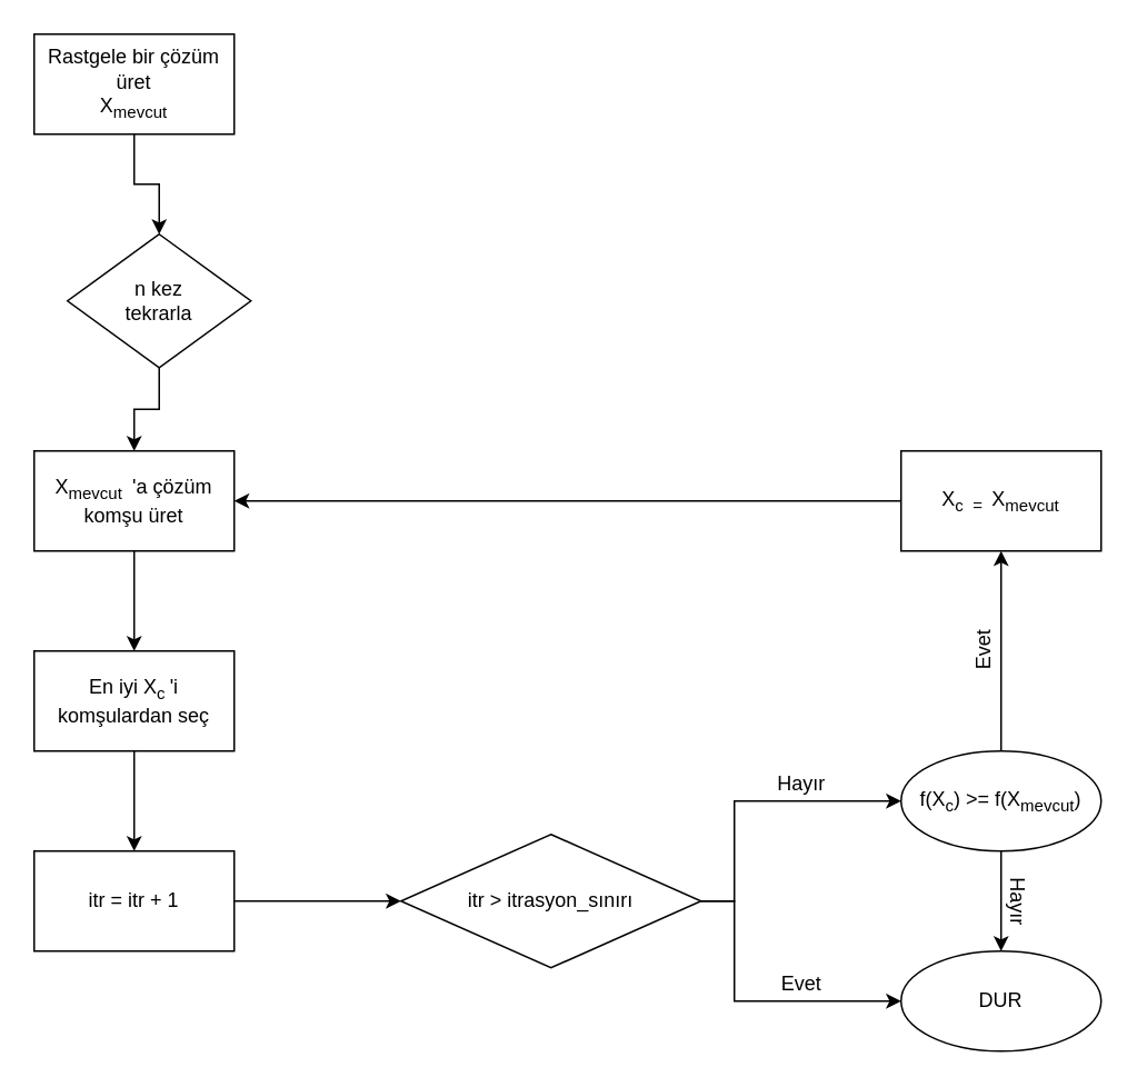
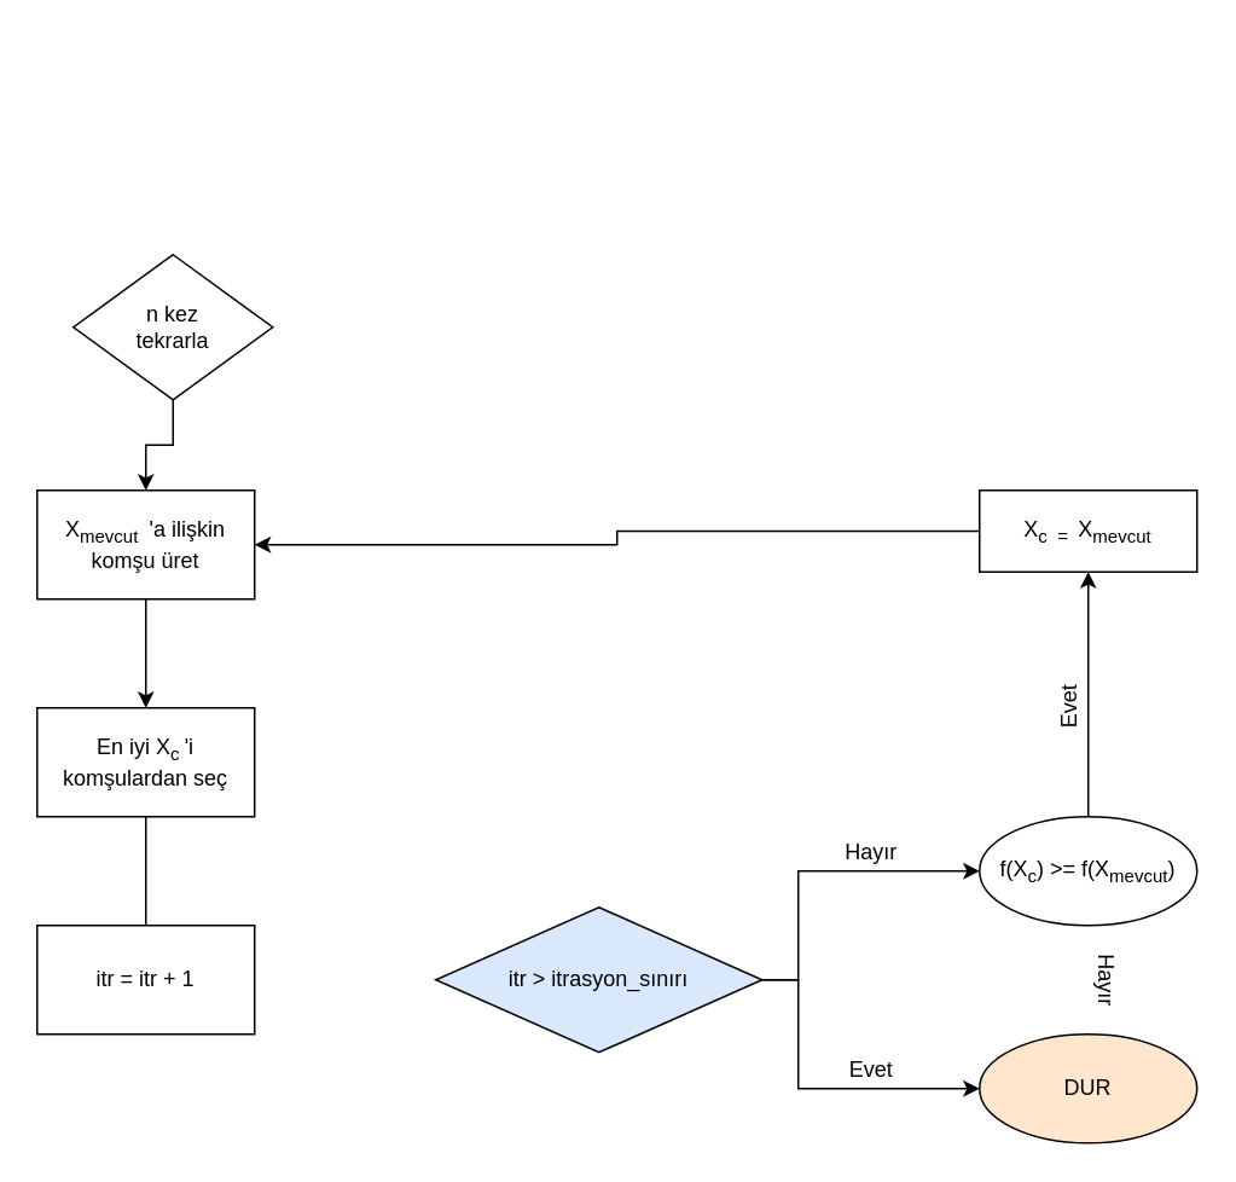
- <mxCell id="3" value="Rastgele bir çözüm üret&lt;br&gt;X&lt;sub&gt;mevcut&lt;/sub&gt;" style="rounded=0;whiteSpace=wrap;html=1;" vertex="1" parent="1"><mxGeometry x="20" y="20" width="120" height="60" as="geometry" /></mxCell>
- <mxCell id="2" style="edgeStyle=orthogonalEdgeStyle;rounded=0;orthogonalLoop=1;jettySize=auto;html=1;entryX=0.5;entryY=0;entryDx=0;entryDy=0;" edge="1" parent="1" source="3" target="24"><mxGeometry relative="1" as="geometry" /></mxCell>
- <mxCell id="5" value="X&lt;sub&gt;mevcut&amp;nbsp;&lt;/sub&gt;&amp;nbsp;'a çözüm komşu üret" style="rounded=0;whiteSpace=wrap;html=1;" vertex="1" parent="1"><mxGeometry x="20" y="270" width="120" height="60" as="geometry" /></mxCell>
+ <mxCell id="5" value="X&lt;sub&gt;mevcut&amp;nbsp;&lt;/sub&gt;&amp;nbsp;'a ilişkin komşu üret" style="rounded=0;whiteSpace=wrap;html=1;" vertex="1" parent="1"><mxGeometry x="20" y="270" width="120" height="60" as="geometry" /></mxCell>
- <mxCell id="20" value="X&lt;sub&gt;c&amp;nbsp; =&amp;nbsp;&amp;nbsp;&lt;/sub&gt;X&lt;sub&gt;mevcut&lt;/sub&gt;" style="whiteSpace=wrap;html=1;rounded=0;" vertex="1" parent="1"><mxGeometry x="540" y="270" width="120" height="60" as="geometry" /></mxCell>
+ <mxCell id="20" value="X&lt;sub&gt;c&amp;nbsp; =&amp;nbsp;&amp;nbsp;&lt;/sub&gt;X&lt;sub&gt;mevcut&lt;/sub&gt;" style="whiteSpace=wrap;html=1;rounded=0;" vertex="1" parent="1"><mxGeometry x="540" y="270" width="120" height="45" as="geometry" /></mxCell>
- <mxCell id="6" value="" style="edgeStyle=orthogonalEdgeStyle;rounded=0;orthogonalLoop=1;jettySize=auto;html=1;" edge="1" parent="1" source="7" target="9"><mxGeometry relative="1" as="geometry" /></mxCell>
+ <mxCell id="6" value="" style="edgeStyle=orthogonalEdgeStyle;rounded=0;orthogonalLoop=1;jettySize=auto;html=1;endArrow=none;" edge="1" parent="1" source="7" target="9"><mxGeometry relative="1" as="geometry" /></mxCell>
- <mxCell id="14" value="" style="edgeStyle=orthogonalEdgeStyle;rounded=0;orthogonalLoop=1;jettySize=auto;html=1;" edge="1" parent="1" source="15" target="16"><mxGeometry relative="1" as="geometry" /></mxCell>
- <mxCell id="8" value="" style="edgeStyle=orthogonalEdgeStyle;rounded=0;orthogonalLoop=1;jettySize=auto;html=1;" edge="1" parent="1" source="9" target="12"><mxGeometry relative="1" as="geometry" /></mxCell>
- <mxCell id="12" value="itr &amp;gt; itrasyon_sınırı" style="rhombus;whiteSpace=wrap;html=1;rounded=0;" vertex="1" parent="1"><mxGeometry x="240" y="500" width="180" height="80" as="geometry" /></mxCell>
+ <mxCell id="12" value="itr &amp;gt; itrasyon_sınırı" style="rhombus;whiteSpace=wrap;html=1;rounded=0;fillColor=#dae8fc;" vertex="1" parent="1"><mxGeometry x="240" y="500" width="180" height="80" as="geometry" /></mxCell>
- <mxCell id="16" value="DUR" style="ellipse;whiteSpace=wrap;html=1;rounded=0;" vertex="1" parent="1"><mxGeometry x="540" y="570" width="120" height="60" as="geometry" /></mxCell>
+ <mxCell id="16" value="DUR" style="ellipse;whiteSpace=wrap;html=1;rounded=0;fillColor=#ffe6cc;" vertex="1" parent="1"><mxGeometry x="540" y="570" width="120" height="60" as="geometry" /></mxCell>
